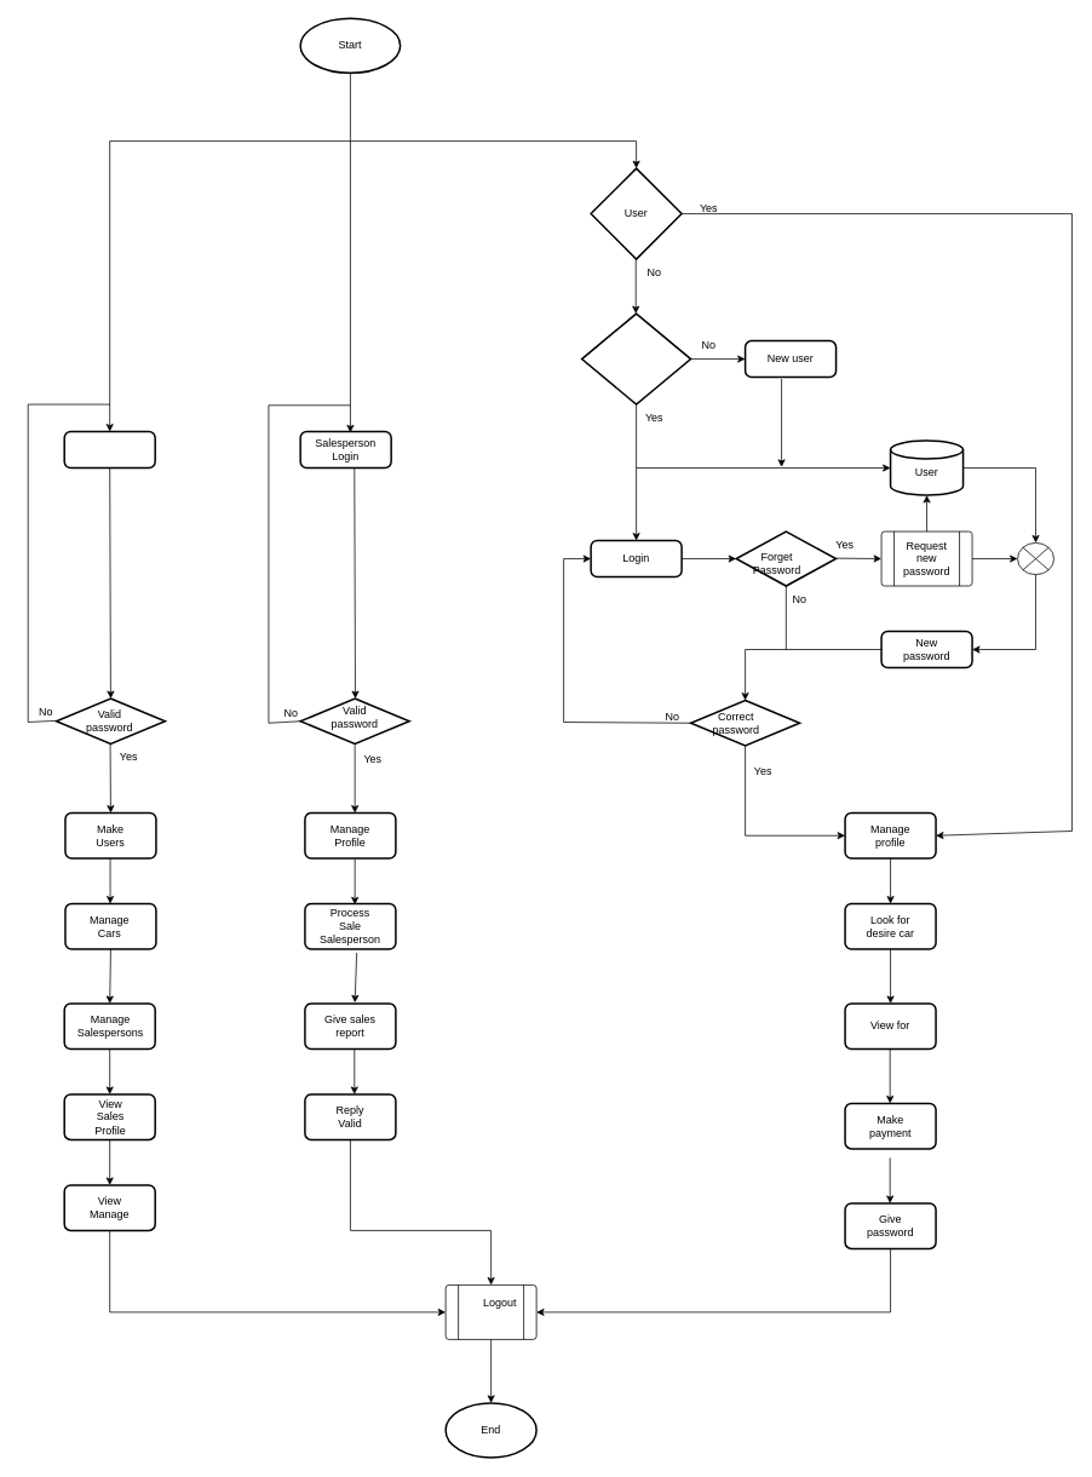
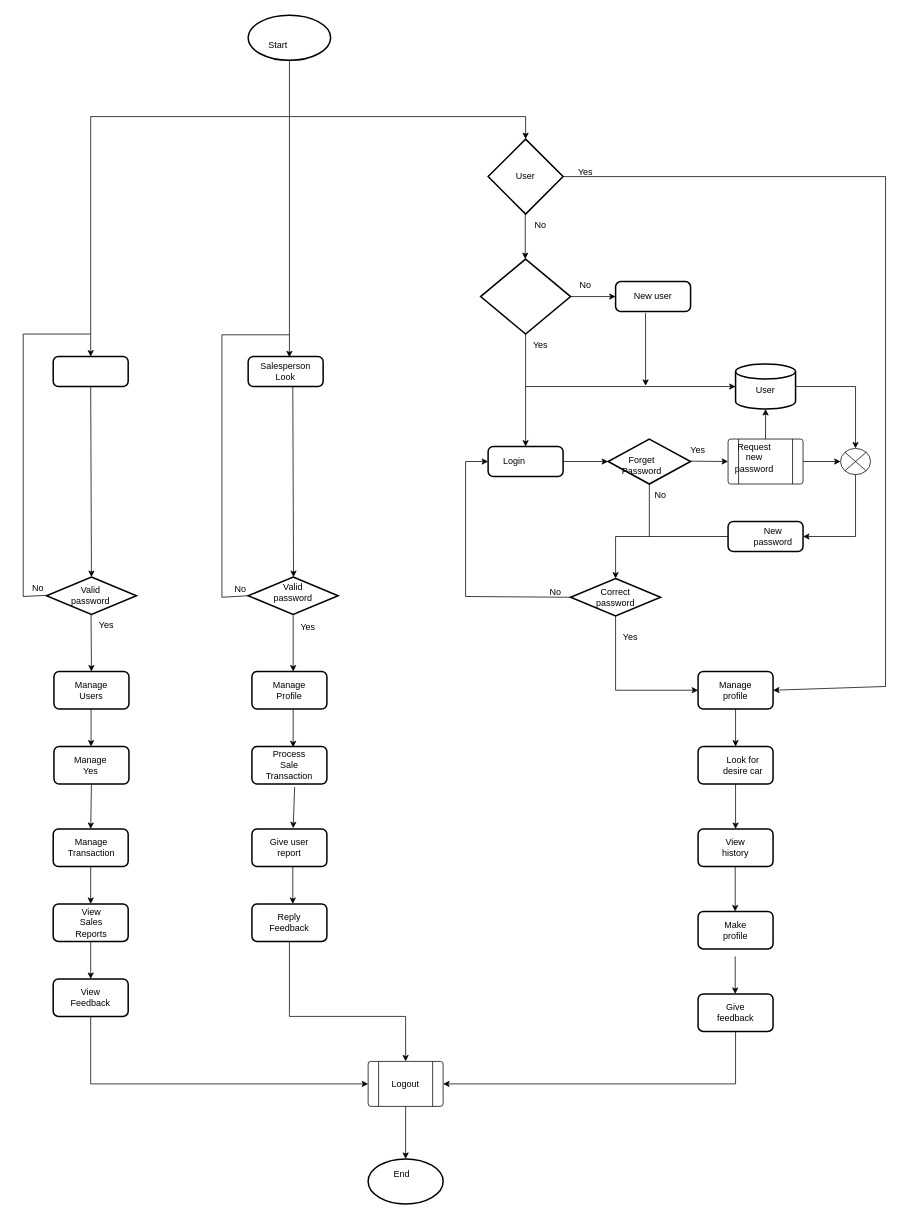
- <mxCell id="62" value="Start" style="text;html=1;strokeColor=none;fillColor=none;align=center;verticalAlign=middle;whiteSpace=wrap;rounded=0;" parent="1" vertex="1"><mxGeometry x="355" width="60" height="30" as="geometry" y="35" /></mxCell>
+ <mxCell id="62" value="Start" style="text;html=1;strokeColor=none;fillColor=none;align=center;verticalAlign=middle;whiteSpace=wrap;rounded=0;" parent="1" vertex="1"><mxGeometry x="340" y="45" width="60" height="30" as="geometry" /></mxCell>
- <mxCell id="71" value="Salesperson Login" style="text;html=1;strokeColor=none;fillColor=none;align=center;verticalAlign=middle;whiteSpace=wrap;rounded=0;" parent="1" vertex="1"><mxGeometry x="350" y="480" width="60" height="30" as="geometry" /></mxCell>
+ <mxCell id="71" value="Salesperson Look" style="text;html=1;strokeColor=none;fillColor=none;align=center;verticalAlign=middle;whiteSpace=wrap;rounded=0;" parent="1" vertex="1"><mxGeometry x="350" y="480" width="60" height="30" as="geometry" /></mxCell>
- <mxCell id="11" value="Login" style="text;html=1;strokeColor=none;fillColor=none;align=center;verticalAlign=middle;whiteSpace=wrap;rounded=0;" parent="1" vertex="1"><mxGeometry x="670" y="600" width="60" height="30" as="geometry" /></mxCell>
+ <mxCell id="11" value="Login" style="text;html=1;strokeColor=none;fillColor=none;align=center;verticalAlign=middle;whiteSpace=wrap;rounded=0;" parent="1" vertex="1"><mxGeometry x="655" y="600" width="60" height="30" as="geometry" /></mxCell>
- <mxCell id="21" value="Request new password" style="text;html=1;strokeColor=none;fillColor=none;align=center;verticalAlign=middle;whiteSpace=wrap;rounded=0;" parent="1" vertex="1"><mxGeometry x="990" y="600" width="60" height="30" as="geometry" /></mxCell>
+ <mxCell id="21" value="Request new password" style="text;html=1;strokeColor=none;fillColor=none;align=center;verticalAlign=middle;whiteSpace=wrap;rounded=0;" parent="1" vertex="1"><mxGeometry x="975" y="595" width="60" height="30" as="geometry" /></mxCell>
- <mxCell id="25" value="New password" style="text;html=1;strokeColor=none;fillColor=none;align=center;verticalAlign=middle;whiteSpace=wrap;rounded=0;" parent="1" vertex="1"><mxGeometry x="990" y="700" width="60" height="30" as="geometry" /></mxCell>
+ <mxCell id="25" value="New password" style="text;html=1;strokeColor=none;fillColor=none;align=center;verticalAlign=middle;whiteSpace=wrap;rounded=0;" parent="1" vertex="1"><mxGeometry x="1000" y="700" width="60" height="30" as="geometry" /></mxCell>
- <mxCell id="27" value="Correct password" style="text;html=1;strokeColor=none;fillColor=none;align=center;verticalAlign=middle;whiteSpace=wrap;rounded=0;" parent="1" vertex="1"><mxGeometry x="780" y="781" width="60" height="30" as="geometry" /></mxCell>
+ <mxCell id="27" value="Correct password" style="text;html=1;strokeColor=none;fillColor=none;align=center;verticalAlign=middle;whiteSpace=wrap;rounded=0;" parent="1" vertex="1"><mxGeometry x="790" y="781" width="60" height="30" as="geometry" /></mxCell>
- <mxCell id="94" value="Make Users" style="text;html=1;strokeColor=none;fillColor=none;align=center;verticalAlign=middle;whiteSpace=wrap;rounded=0;" parent="1" vertex="1"><mxGeometry x="91" y="905" width="60" height="30" as="geometry" /></mxCell>
+ <mxCell id="94" value="Manage Users" style="text;html=1;strokeColor=none;fillColor=none;align=center;verticalAlign=middle;whiteSpace=wrap;rounded=0;" parent="1" vertex="1"><mxGeometry x="91" y="905" width="60" height="30" as="geometry" /></mxCell>
- <mxCell id="95" value="Manage Cars" style="text;html=1;strokeColor=none;fillColor=none;align=center;verticalAlign=middle;whiteSpace=wrap;rounded=0;" parent="1" vertex="1"><mxGeometry x="90" y="1005" width="60" height="30" as="geometry" /></mxCell>
+ <mxCell id="95" value="Manage Yes" style="text;html=1;strokeColor=none;fillColor=none;align=center;verticalAlign=middle;whiteSpace=wrap;rounded=0;" parent="1" vertex="1"><mxGeometry x="90" y="1005" width="60" height="30" as="geometry" /></mxCell>
- <mxCell id="100" value="Process Sale Salesperson" style="text;html=1;strokeColor=none;fillColor=none;align=center;verticalAlign=middle;whiteSpace=wrap;rounded=0;" parent="1" vertex="1"><mxGeometry x="355" y="1005" width="60" height="30" as="geometry" /></mxCell>
+ <mxCell id="100" value="Process Sale Transaction" style="text;html=1;strokeColor=none;fillColor=none;align=center;verticalAlign=middle;whiteSpace=wrap;rounded=0;" parent="1" vertex="1"><mxGeometry x="355" y="1005" width="60" height="30" as="geometry" /></mxCell>
- <mxCell id="33" value="Look for desire car" style="text;html=1;strokeColor=none;fillColor=none;align=center;verticalAlign=middle;whiteSpace=wrap;rounded=0;" parent="1" vertex="1"><mxGeometry x="950" y="1005" width="60" height="30" as="geometry" /></mxCell>
+ <mxCell id="33" value="Look for desire car" style="text;html=1;strokeColor=none;fillColor=none;align=center;verticalAlign=middle;whiteSpace=wrap;rounded=0;" parent="1" vertex="1"><mxGeometry x="960" y="1005" width="60" height="30" as="geometry" /></mxCell>
- <mxCell id="96" value="Manage Salespersons" style="text;html=1;strokeColor=none;fillColor=none;align=center;verticalAlign=middle;whiteSpace=wrap;rounded=0;" parent="1" vertex="1"><mxGeometry x="91" y="1115" width="60" height="30" as="geometry" /></mxCell>
+ <mxCell id="96" value="Manage Transaction" style="text;html=1;strokeColor=none;fillColor=none;align=center;verticalAlign=middle;whiteSpace=wrap;rounded=0;" parent="1" vertex="1"><mxGeometry x="91" y="1115" width="60" height="30" as="geometry" /></mxCell>
- <mxCell id="101" value="Give sales report" style="text;html=1;strokeColor=none;fillColor=none;align=center;verticalAlign=middle;whiteSpace=wrap;rounded=0;" parent="1" vertex="1"><mxGeometry x="355" y="1115" width="60" height="30" as="geometry" /></mxCell>
+ <mxCell id="101" value="Give user report" style="text;html=1;strokeColor=none;fillColor=none;align=center;verticalAlign=middle;whiteSpace=wrap;rounded=0;" parent="1" vertex="1"><mxGeometry x="355" y="1115" width="60" height="30" as="geometry" /></mxCell>
- <mxCell id="51" value="View for" style="text;html=1;strokeColor=none;fillColor=none;align=center;verticalAlign=middle;whiteSpace=wrap;rounded=0;" parent="1" vertex="1"><mxGeometry x="950" y="1115" width="60" height="30" as="geometry" /></mxCell>
+ <mxCell id="51" value="View history" style="text;html=1;strokeColor=none;fillColor=none;align=center;verticalAlign=middle;whiteSpace=wrap;rounded=0;" parent="1" vertex="1"><mxGeometry x="950" y="1115" width="60" height="30" as="geometry" /></mxCell>
- <mxCell id="97" value="View Sales Profile" style="text;html=1;strokeColor=none;fillColor=none;align=center;verticalAlign=middle;whiteSpace=wrap;rounded=0;" parent="1" vertex="1"><mxGeometry x="91" y="1215" width="60" height="30" as="geometry" /></mxCell>
+ <mxCell id="97" value="View Sales Reports" style="text;html=1;strokeColor=none;fillColor=none;align=center;verticalAlign=middle;whiteSpace=wrap;rounded=0;" parent="1" vertex="1"><mxGeometry x="91" y="1215" width="60" height="30" as="geometry" /></mxCell>
- <mxCell id="102" value="Reply Valid" style="text;html=1;strokeColor=none;fillColor=none;align=center;verticalAlign=middle;whiteSpace=wrap;rounded=0;" parent="1" vertex="1"><mxGeometry x="355" y="1215" width="60" height="30" as="geometry" /></mxCell>
+ <mxCell id="102" value="Reply Feedback" style="text;html=1;strokeColor=none;fillColor=none;align=center;verticalAlign=middle;whiteSpace=wrap;rounded=0;" parent="1" vertex="1"><mxGeometry x="355" y="1215" width="60" height="30" as="geometry" /></mxCell>
- <mxCell id="53" value="Make payment" style="text;html=1;strokeColor=none;fillColor=none;align=center;verticalAlign=middle;whiteSpace=wrap;rounded=0;" parent="1" vertex="1"><mxGeometry x="950" y="1225" width="60" height="30" as="geometry" /></mxCell>
+ <mxCell id="53" value="Make profile" style="text;html=1;strokeColor=none;fillColor=none;align=center;verticalAlign=middle;whiteSpace=wrap;rounded=0;" parent="1" vertex="1"><mxGeometry x="950" y="1225" width="60" height="30" as="geometry" /></mxCell>
- <mxCell id="98" value="View Manage" style="text;html=1;strokeColor=none;fillColor=none;align=center;verticalAlign=middle;whiteSpace=wrap;rounded=0;" parent="1" vertex="1"><mxGeometry x="90" y="1315" width="60" height="30" as="geometry" /></mxCell>
+ <mxCell id="98" value="View Feedback" style="text;html=1;strokeColor=none;fillColor=none;align=center;verticalAlign=middle;whiteSpace=wrap;rounded=0;" parent="1" vertex="1"><mxGeometry x="90" y="1315" width="60" height="30" as="geometry" /></mxCell>
- <mxCell id="55" value="Give password" style="text;html=1;strokeColor=none;fillColor=none;align=center;verticalAlign=middle;whiteSpace=wrap;rounded=0;" parent="1" vertex="1"><mxGeometry x="950" y="1335" width="60" height="30" as="geometry" /></mxCell>
+ <mxCell id="55" value="Give feedback" style="text;html=1;strokeColor=none;fillColor=none;align=center;verticalAlign=middle;whiteSpace=wrap;rounded=0;" parent="1" vertex="1"><mxGeometry x="950" y="1335" width="60" height="30" as="geometry" /></mxCell>
- <mxCell id="104" value="Logout" style="text;html=1;strokeColor=none;fillColor=none;align=center;verticalAlign=middle;whiteSpace=wrap;rounded=0;" parent="1" vertex="1"><mxGeometry x="520" y="1420" width="60" height="30" as="geometry" /></mxCell>
+ <mxCell id="104" value="Logout" style="text;html=1;strokeColor=none;fillColor=none;align=center;verticalAlign=middle;whiteSpace=wrap;rounded=0;" parent="1" vertex="1"><mxGeometry x="510" y="1430" width="60" height="30" as="geometry" /></mxCell>
- <mxCell id="109" value="End" style="text;html=1;strokeColor=none;fillColor=none;align=center;verticalAlign=middle;whiteSpace=wrap;rounded=0;" parent="1" vertex="1"><mxGeometry x="510" y="1560" width="60" height="30" as="geometry" /></mxCell>
+ <mxCell id="109" value="End" style="text;html=1;strokeColor=none;fillColor=none;align=center;verticalAlign=middle;whiteSpace=wrap;rounded=0;" parent="1" vertex="1"><mxGeometry x="505" y="1550" width="60" height="30" as="geometry" /></mxCell>
